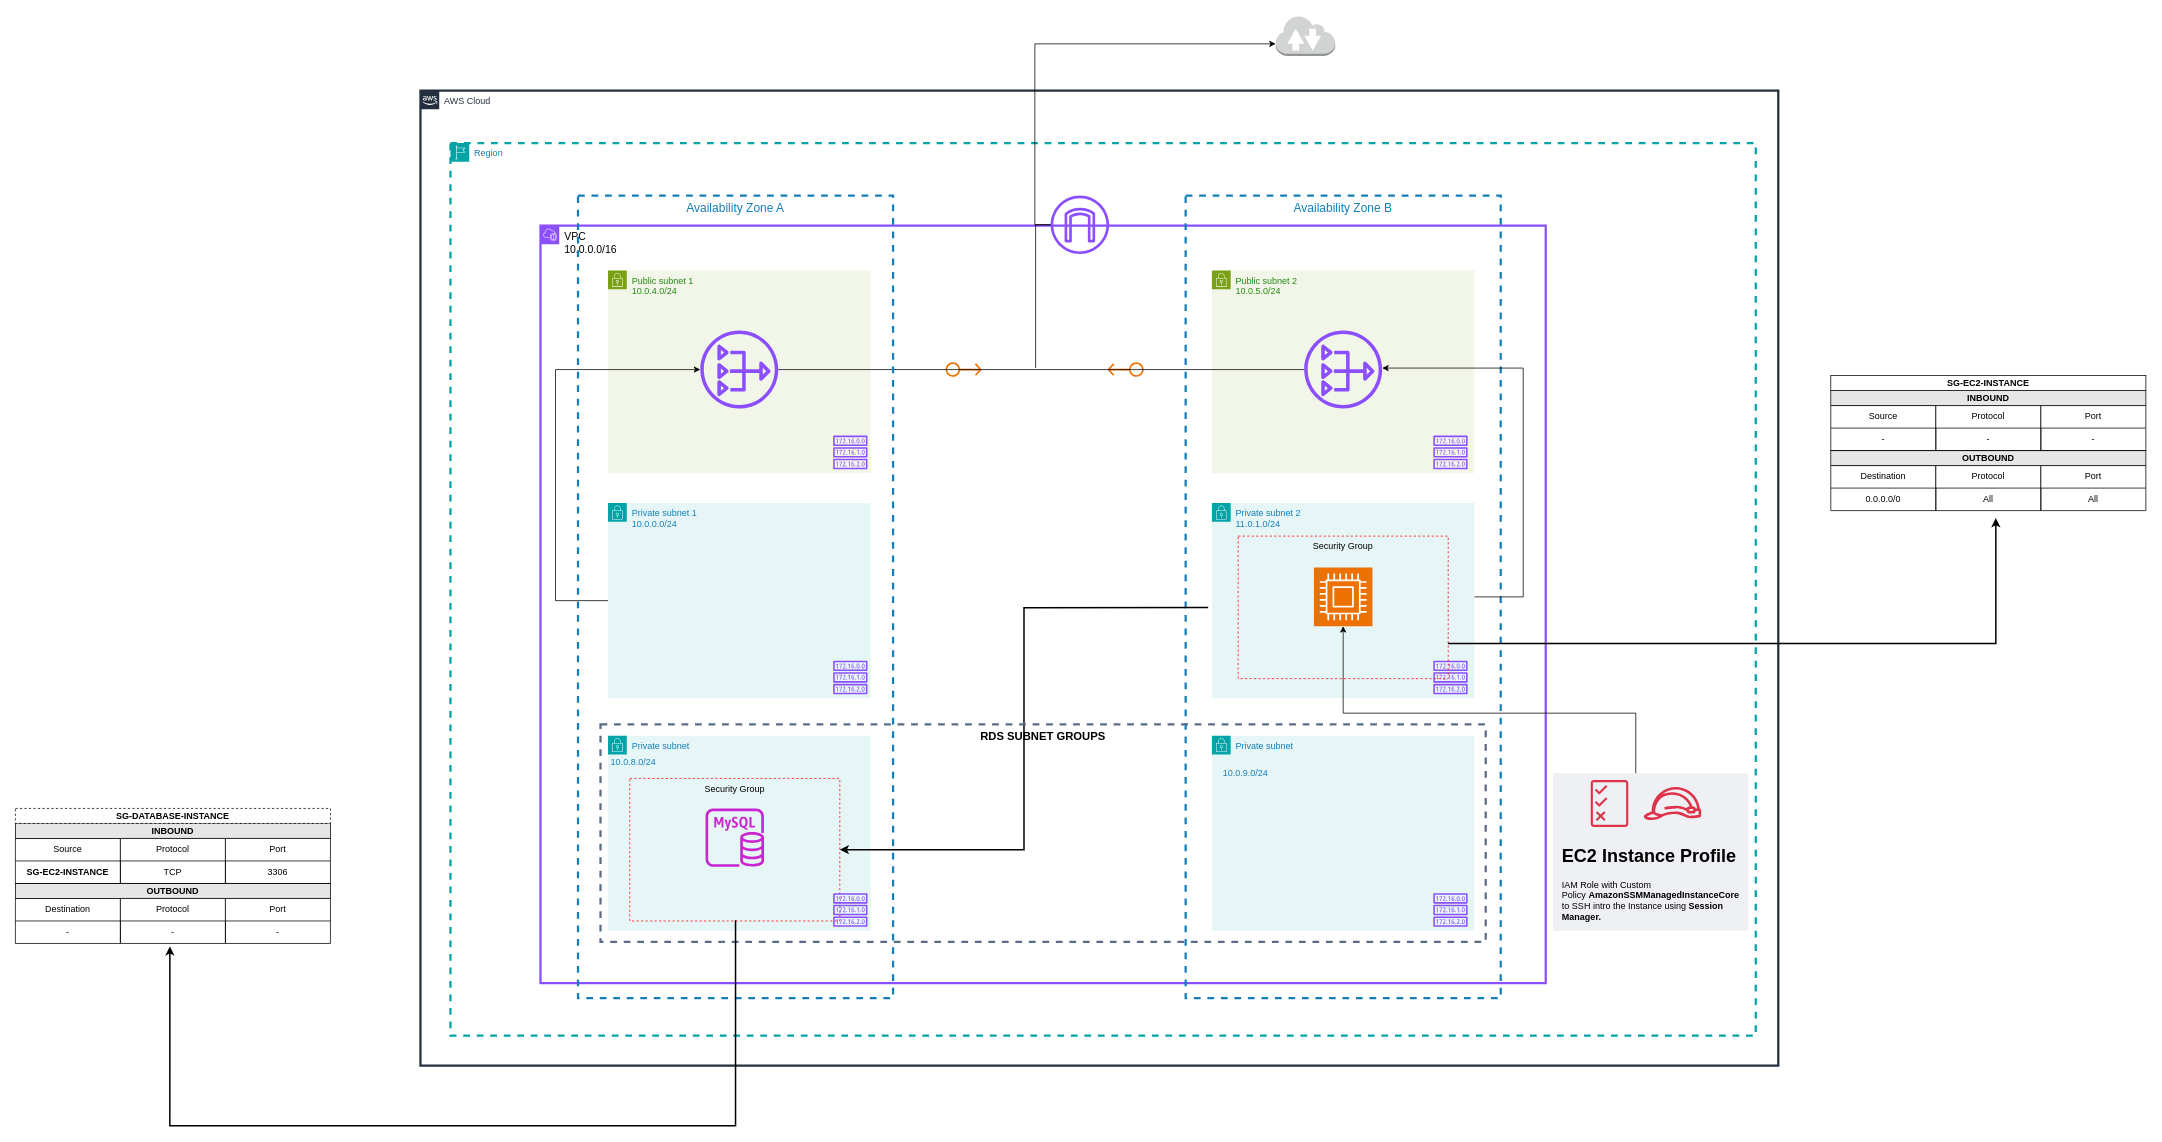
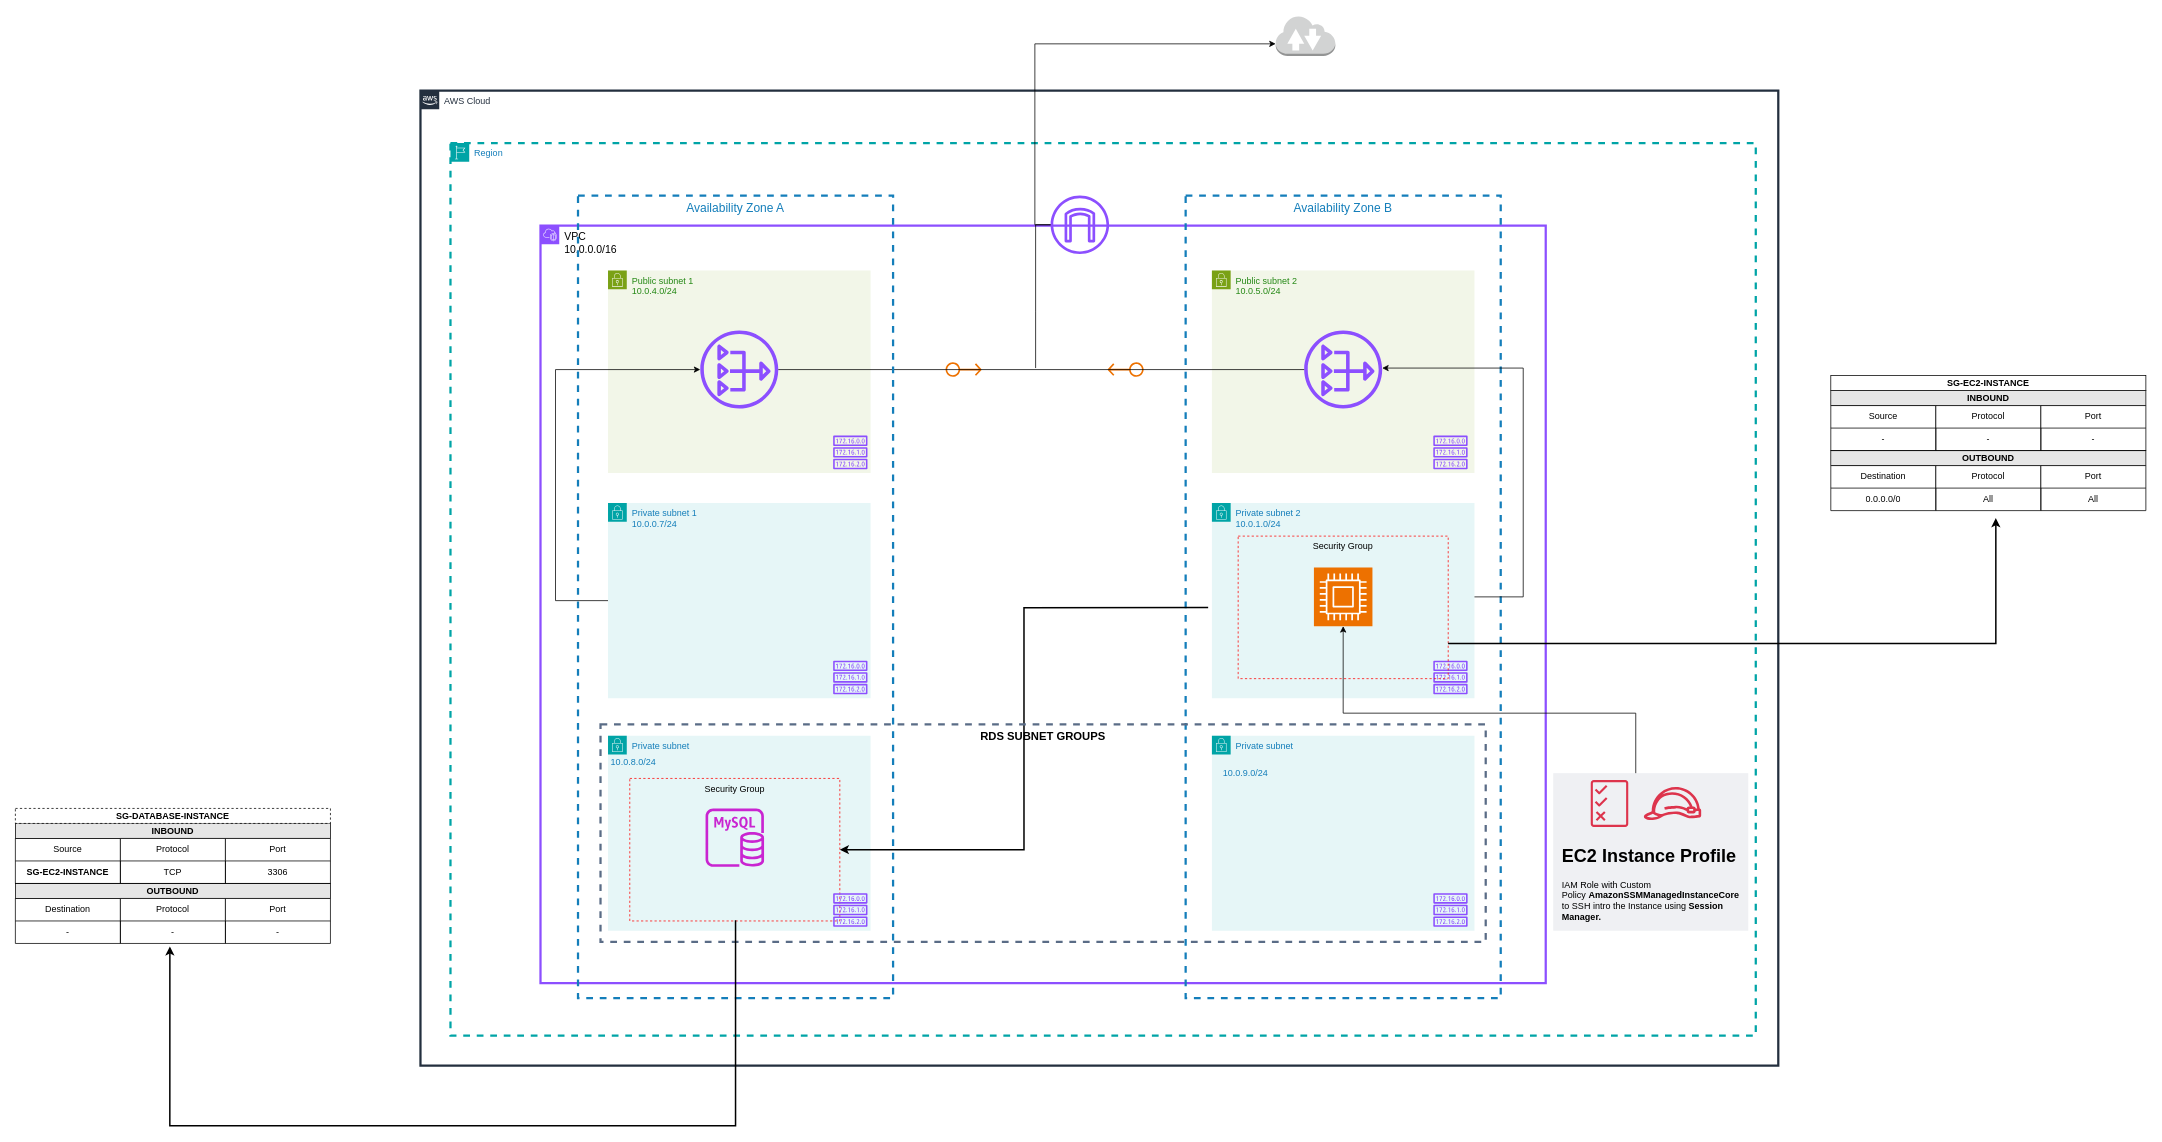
- <mxCell id="18" value="Private subnet 1&lt;br&gt;10.0.0.0/24" style="points=[[0,0],[0.25,0],[0.5,0],[0.75,0],[1,0],[1,0.25],[1,0.5],[1,0.75],[1,1],[0.75,1],[0.5,1],[0.25,1],[0,1],[0,0.75],[0,0.5],[0,0.25]];outlineConnect=0;gradientColor=none;html=1;whiteSpace=wrap;fontSize=12;fontStyle=0;container=1;pointerEvents=0;collapsible=0;recursiveResize=0;shape=mxgraph.aws4.group;grIcon=mxgraph.aws4.group_security_group;grStroke=0;strokeColor=#00A4A6;fillColor=#E6F6F7;verticalAlign=top;align=left;spacingLeft=30;fontColor=#147EBA;dashed=0;" vertex="1" parent="5"><mxGeometry x="250" y="550" width="350" height="260" as="geometry" /></mxCell>
+ <mxCell id="18" value="Private subnet 1&lt;br&gt;10.0.0.7/24" style="points=[[0,0],[0.25,0],[0.5,0],[0.75,0],[1,0],[1,0.25],[1,0.5],[1,0.75],[1,1],[0.75,1],[0.5,1],[0.25,1],[0,1],[0,0.75],[0,0.5],[0,0.25]];outlineConnect=0;gradientColor=none;html=1;whiteSpace=wrap;fontSize=12;fontStyle=0;container=1;pointerEvents=0;collapsible=0;recursiveResize=0;shape=mxgraph.aws4.group;grIcon=mxgraph.aws4.group_security_group;grStroke=0;strokeColor=#00A4A6;fillColor=#E6F6F7;verticalAlign=top;align=left;spacingLeft=30;fontColor=#147EBA;dashed=0;" vertex="1" parent="5"><mxGeometry x="250" y="550" width="350" height="260" as="geometry" /></mxCell>
- <mxCell id="9" value="Private subnet 2&lt;br&gt;11.0.1.0/24" style="points=[[0,0],[0.25,0],[0.5,0],[0.75,0],[1,0],[1,0.25],[1,0.5],[1,0.75],[1,1],[0.75,1],[0.5,1],[0.25,1],[0,1],[0,0.75],[0,0.5],[0,0.25]];outlineConnect=0;gradientColor=none;html=1;whiteSpace=wrap;fontSize=12;fontStyle=0;container=1;pointerEvents=0;collapsible=0;recursiveResize=0;shape=mxgraph.aws4.group;grIcon=mxgraph.aws4.group_security_group;grStroke=0;strokeColor=#00A4A6;fillColor=#E6F6F7;verticalAlign=top;align=left;spacingLeft=30;fontColor=#147EBA;dashed=0;" vertex="1" parent="5"><mxGeometry x="1055" y="550" width="350" height="260" as="geometry" /></mxCell>
+ <mxCell id="9" value="Private subnet 2&lt;br&gt;10.0.1.0/24" style="points=[[0,0],[0.25,0],[0.5,0],[0.75,0],[1,0],[1,0.25],[1,0.5],[1,0.75],[1,1],[0.75,1],[0.5,1],[0.25,1],[0,1],[0,0.75],[0,0.5],[0,0.25]];outlineConnect=0;gradientColor=none;html=1;whiteSpace=wrap;fontSize=12;fontStyle=0;container=1;pointerEvents=0;collapsible=0;recursiveResize=0;shape=mxgraph.aws4.group;grIcon=mxgraph.aws4.group_security_group;grStroke=0;strokeColor=#00A4A6;fillColor=#E6F6F7;verticalAlign=top;align=left;spacingLeft=30;fontColor=#147EBA;dashed=0;" vertex="1" parent="5"><mxGeometry x="1055" y="550" width="350" height="260" as="geometry" /></mxCell>
